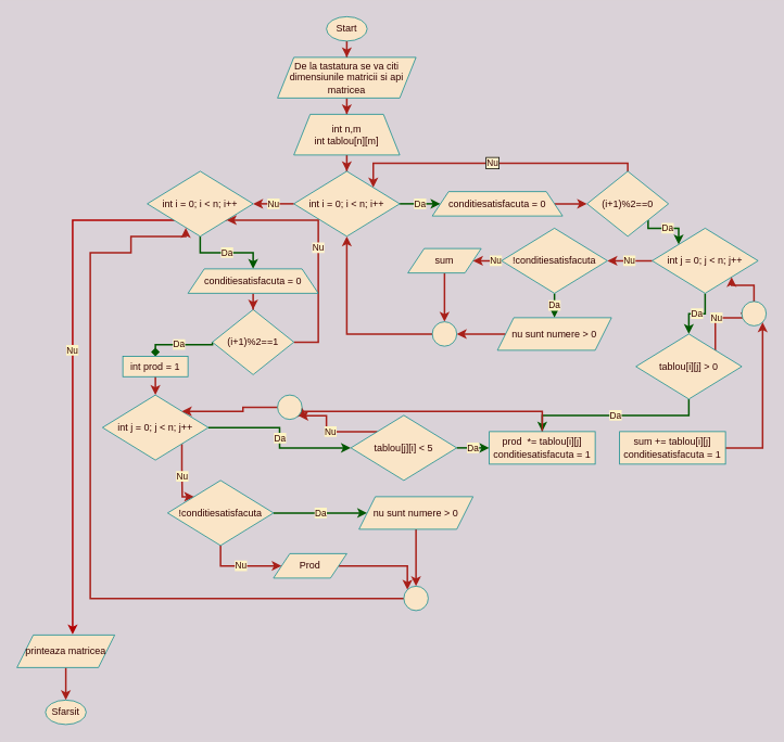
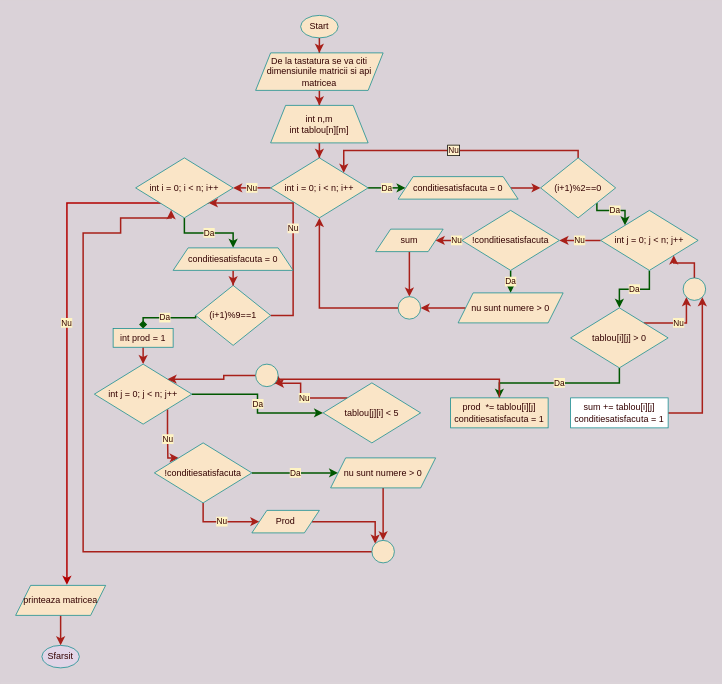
- <mxCell id="41" value="(i+1)%2==1" style="rhombus;whiteSpace=wrap;html=1;fillColor=#FAE5C7;strokeColor=#0F8B8D;fontColor=#330000;labelBackgroundColor=none;" vertex="1" parent="1"><mxGeometry x="260" y="380" width="100" height="80" as="geometry" /></mxCell>
+ <mxCell id="41" value="(i+1)%9==1" style="rhombus;whiteSpace=wrap;html=1;fillColor=#FAE5C7;strokeColor=#0F8B8D;fontColor=#330000;labelBackgroundColor=none;" vertex="1" parent="1"><mxGeometry x="260" y="380" width="100" height="80" as="geometry" /></mxCell>
- <mxCell id="19" value="tablou[i][j] &amp;gt; 0" style="rhombus;whiteSpace=wrap;html=1;fillColor=#FAE5C7;strokeColor=#0F8B8D;fontColor=#330000;labelBackgroundColor=none;" vertex="1" parent="1"><mxGeometry x="780" y="410" width="130" height="80" as="geometry" /></mxCell>
+ <mxCell id="19" value="tablou[i][j] &amp;gt; 0" style="rhombus;whiteSpace=wrap;html=1;fillColor=#FAE5C7;strokeColor=#0F8B8D;fontColor=#330000;labelBackgroundColor=none;" vertex="1" parent="1"><mxGeometry x="760" y="410" width="130" height="80" as="geometry" /></mxCell>
- <mxCell id="42" value="Da" style="edgeStyle=orthogonalEdgeStyle;rounded=0;orthogonalLoop=1;jettySize=auto;html=1;strokeWidth=2;labelBackgroundColor=#FFF4C3;strokeColor=#005700;fillColor=#008a00;fontColor=#330000;labelBorderColor=none;" edge="1" parent="1" source="44" target="48"><mxGeometry relative="1" as="geometry" /></mxCell>
- <mxCell id="23" value="sum += tablou[i][j]&lt;br&gt;conditiesatisfacuta = 1" style="rounded=0;whiteSpace=wrap;html=1;fillColor=#FAE5C7;strokeColor=#0F8B8D;fontColor=#330000;labelBackgroundColor=none;" vertex="1" parent="1"><mxGeometry x="760" y="530" width="130" height="40" as="geometry" /></mxCell>
+ <mxCell id="23" value="sum += tablou[i][j]&lt;br&gt;conditiesatisfacuta = 1" style="rounded=0;whiteSpace=wrap;html=1;fillColor=#ffffff;strokeColor=#0F8B8D;fontColor=#330000;labelBackgroundColor=none;" vertex="1" parent="1"><mxGeometry x="760" y="530" width="130" height="40" as="geometry" /></mxCell>
- <mxCell id="66" value="Sfarsit" style="ellipse;whiteSpace=wrap;html=1;fillColor=#FAE5C7;strokeColor=#0F8B8D;fontColor=#330000;labelBackgroundColor=none;" vertex="1" parent="1"><mxGeometry x="55" y="860" width="50" height="30" as="geometry" /></mxCell>
+ <mxCell id="66" value="Sfarsit" style="ellipse;whiteSpace=wrap;html=1;fillColor=#e1d5e7;strokeColor=#0F8B8D;fontColor=#330000;labelBackgroundColor=none;" vertex="1" parent="1"><mxGeometry x="55" y="860" width="50" height="30" as="geometry" /></mxCell>
